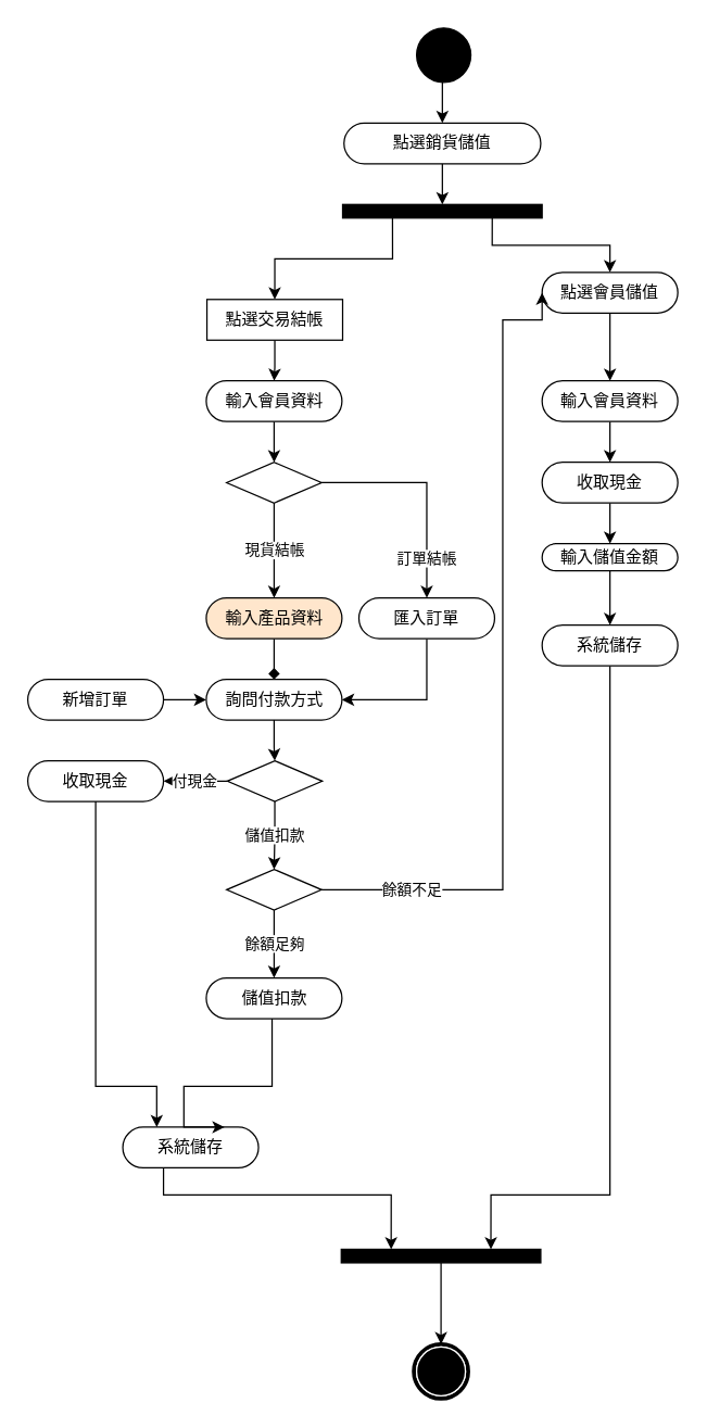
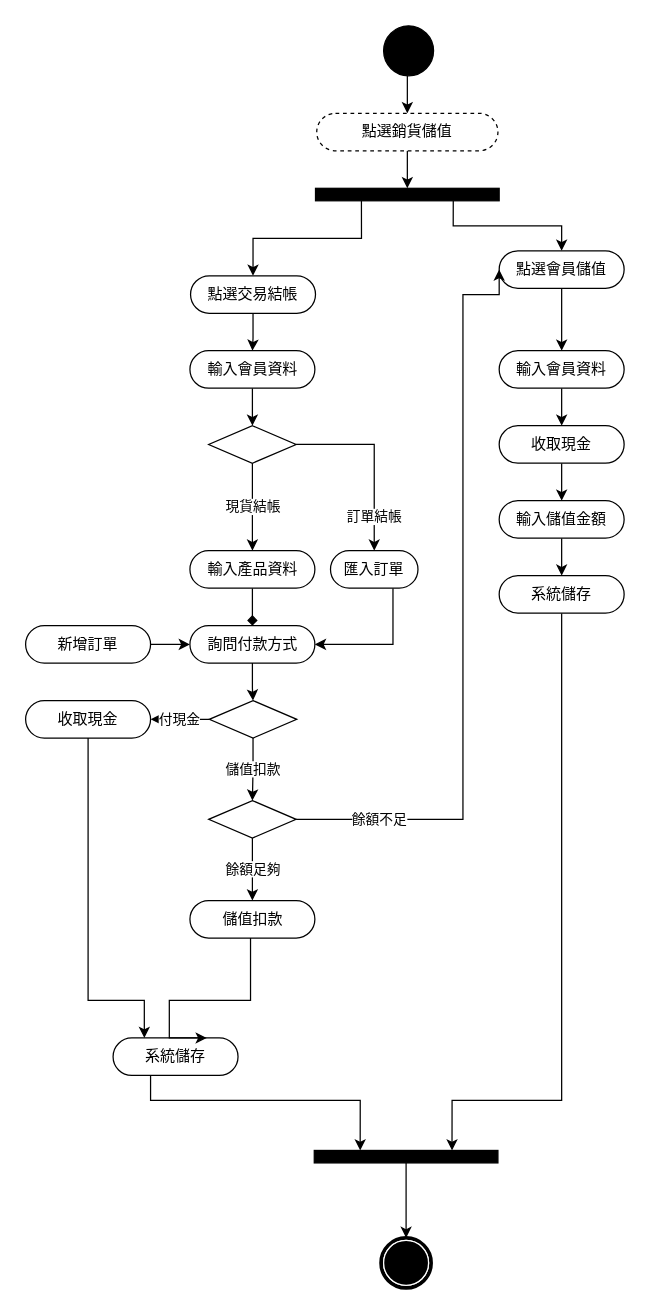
- <mxCell id="5" value="點選銷貨儲值" style="rounded=1;whiteSpace=wrap;html=1;shadow=0;comic=0;labelBackgroundColor=none;strokeWidth=1;fontFamily=Verdana;fontSize=12;align=center;arcSize=50;" parent="1" vertex="1"><mxGeometry x="253" y="90" width="145" height="30" as="geometry" /></mxCell>
+ <mxCell id="5" value="點選銷貨儲值" style="rounded=1;whiteSpace=wrap;html=1;shadow=0;comic=0;labelBackgroundColor=none;strokeWidth=1;fontFamily=Verdana;fontSize=12;align=center;arcSize=50;dashed=1;" parent="1" vertex="1"><mxGeometry x="253" y="90" width="145" height="30" as="geometry" /></mxCell>
- <mxCell id="11" value="點選交易結帳" style="whiteSpace=wrap;html=1;shadow=0;comic=0;labelBackgroundColor=none;strokeWidth=1;fontFamily=Verdana;fontSize=12;align=center;arcSize=50;rounded=0;" parent="1" vertex="1"><mxGeometry x="152" y="220" width="100" height="30" as="geometry" /></mxCell>
+ <mxCell id="11" value="點選交易結帳" style="rounded=1;whiteSpace=wrap;html=1;shadow=0;comic=0;labelBackgroundColor=none;strokeWidth=1;fontFamily=Verdana;fontSize=12;align=center;arcSize=50;" parent="1" vertex="1"><mxGeometry x="152" y="220" width="100" height="30" as="geometry" /></mxCell>
- <mxCell id="32" value="輸入儲值金額" style="rounded=1;whiteSpace=wrap;html=1;shadow=0;comic=0;labelBackgroundColor=none;strokeWidth=1;fontFamily=Verdana;fontSize=12;align=center;arcSize=50;" parent="1" vertex="1"><mxGeometry x="399" y="400" width="100" height="20" as="geometry" /></mxCell>
+ <mxCell id="32" value="輸入儲值金額" style="rounded=1;whiteSpace=wrap;html=1;shadow=0;comic=0;labelBackgroundColor=none;strokeWidth=1;fontFamily=Verdana;fontSize=12;align=center;arcSize=50;" parent="1" vertex="1"><mxGeometry x="399" y="400" width="100" height="30" as="geometry" /></mxCell>
- <mxCell id="23" value="輸入產品資料" style="rounded=1;whiteSpace=wrap;html=1;shadow=0;comic=0;labelBackgroundColor=none;strokeWidth=1;fontFamily=Verdana;fontSize=12;align=center;arcSize=50;fillColor=#ffe6cc;" parent="1" vertex="1"><mxGeometry x="151.5" y="440" width="100" height="30" as="geometry" /></mxCell>
+ <mxCell id="23" value="輸入產品資料" style="rounded=1;whiteSpace=wrap;html=1;shadow=0;comic=0;labelBackgroundColor=none;strokeWidth=1;fontFamily=Verdana;fontSize=12;align=center;arcSize=50;" parent="1" vertex="1"><mxGeometry x="151.5" y="440" width="100" height="30" as="geometry" /></mxCell>
- <mxCell id="43" value="匯入訂單" style="rounded=1;whiteSpace=wrap;html=1;shadow=0;comic=0;labelBackgroundColor=none;strokeWidth=1;fontFamily=Verdana;fontSize=12;align=center;arcSize=50;" parent="1" vertex="1"><mxGeometry x="264" y="440" width="100" height="30" as="geometry" /></mxCell>
+ <mxCell id="43" value="匯入訂單" style="rounded=1;whiteSpace=wrap;html=1;shadow=0;comic=0;labelBackgroundColor=none;strokeWidth=1;fontFamily=Verdana;fontSize=12;align=center;arcSize=50;" parent="1" vertex="1"><mxGeometry x="264" y="440" width="70" height="30" as="geometry" /></mxCell>
